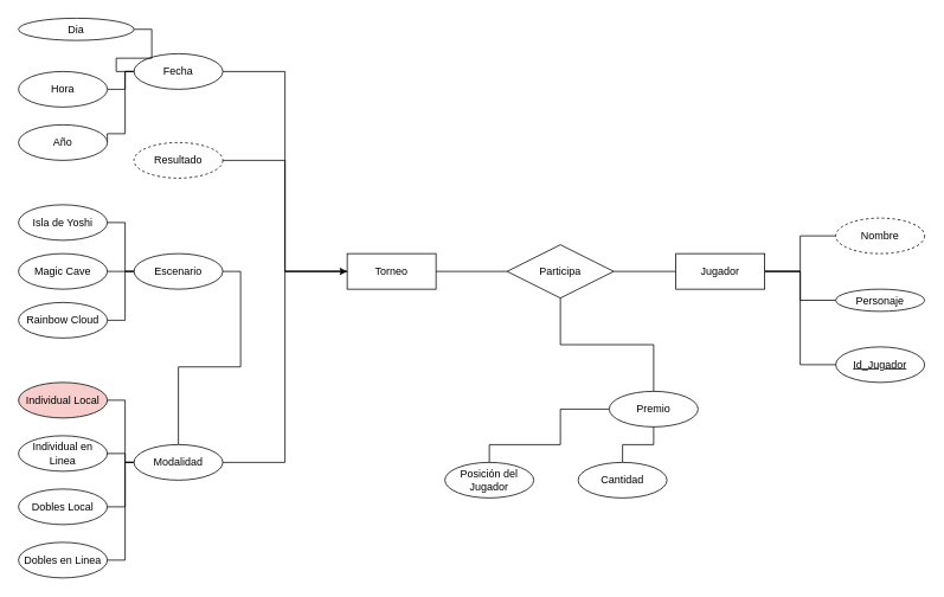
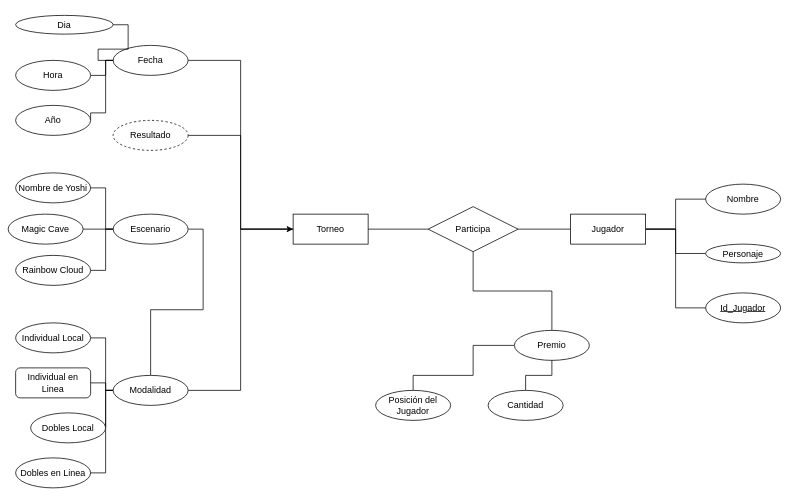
- <mxCell id="9" value="Isla de Yoshi" style="ellipse;whiteSpace=wrap;html=1;align=center;" vertex="1" parent="1"><mxGeometry x="20" y="230" width="100" height="40" as="geometry" /></mxCell>
+ <mxCell id="9" value="Nombre de Yoshi" style="ellipse;whiteSpace=wrap;html=1;align=center;" vertex="1" parent="1"><mxGeometry x="20" y="230" width="100" height="40" as="geometry" /></mxCell>
- <mxCell id="36" value="Nombre" style="ellipse;whiteSpace=wrap;html=1;align=center;dashed=1;" vertex="1" parent="1"><mxGeometry x="940" y="245" width="100" height="40" as="geometry" /></mxCell>
+ <mxCell id="36" value="Nombre" style="ellipse;whiteSpace=wrap;html=1;align=center;" vertex="1" parent="1"><mxGeometry x="940" y="245" width="100" height="40" as="geometry" /></mxCell>
- <mxCell id="13" value="Magic Cave" style="ellipse;whiteSpace=wrap;html=1;align=center;" vertex="1" parent="1"><mxGeometry x="20" y="285" width="100" height="40" as="geometry" /></mxCell>
+ <mxCell id="13" value="Magic Cave" style="ellipse;whiteSpace=wrap;html=1;align=center;" vertex="1" parent="1"><mxGeometry x="10" y="285" width="100" height="40" as="geometry" /></mxCell>
- <mxCell id="21" value="Individual Local" style="ellipse;whiteSpace=wrap;html=1;align=center;fillColor=#f8cecc;" vertex="1" parent="1"><mxGeometry x="20" y="430" width="100" height="40" as="geometry" /></mxCell>
+ <mxCell id="21" value="Individual Local" style="ellipse;whiteSpace=wrap;html=1;align=center;" vertex="1" parent="1"><mxGeometry x="20" y="430" width="100" height="40" as="geometry" /></mxCell>
- <mxCell id="19" value="Individual en Linea" style="ellipse;whiteSpace=wrap;html=1;align=center;" vertex="1" parent="1"><mxGeometry x="20" y="490" width="100" height="40" as="geometry" /></mxCell>
+ <mxCell id="19" value="Individual en Linea" style="whiteSpace=wrap;html=1;align=center;rounded=1;" vertex="1" parent="1"><mxGeometry x="20" y="490" width="100" height="40" as="geometry" /></mxCell>
- <mxCell id="29" value="Dobles Local" style="ellipse;whiteSpace=wrap;html=1;align=center;" vertex="1" parent="1"><mxGeometry x="20" y="550" width="100" height="40" as="geometry" /></mxCell>
+ <mxCell id="29" value="Dobles Local" style="ellipse;whiteSpace=wrap;html=1;align=center;" vertex="1" parent="1"><mxGeometry x="40" y="550" width="100" height="40" as="geometry" /></mxCell>
